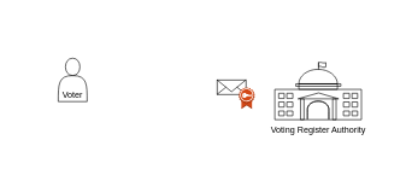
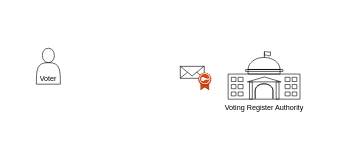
- <mxCell id="3" value="Voter" style="shape=actor;whiteSpace=wrap;html=1;verticalAlign=bottom;fillColor=none;" parent="1" vertex="1"><mxGeometry x="80" y="80" width="40" height="60" as="geometry" /></mxCell>
+ <mxCell id="3" value="Voter" style="shape=actor;whiteSpace=wrap;html=1;verticalAlign=bottom;fillColor=none;" parent="1" vertex="1"><mxGeometry x="60" y="80" width="40" height="60" as="geometry" /></mxCell>
